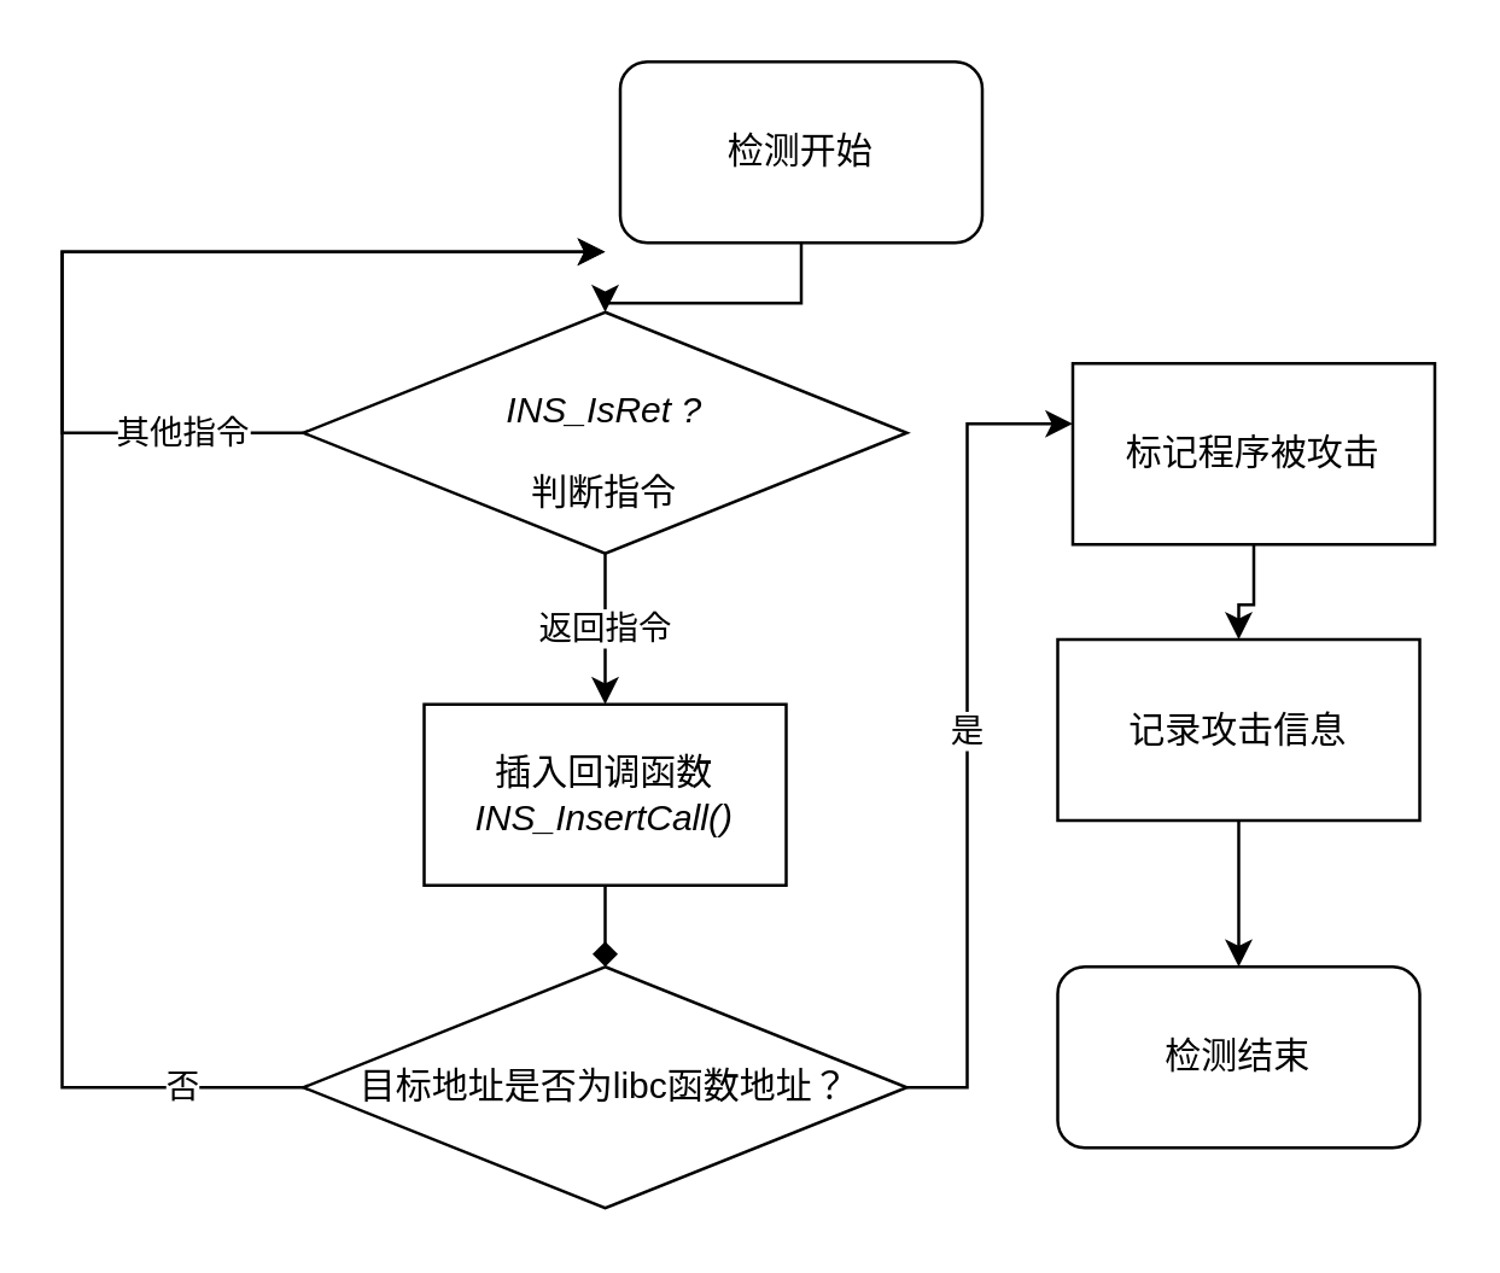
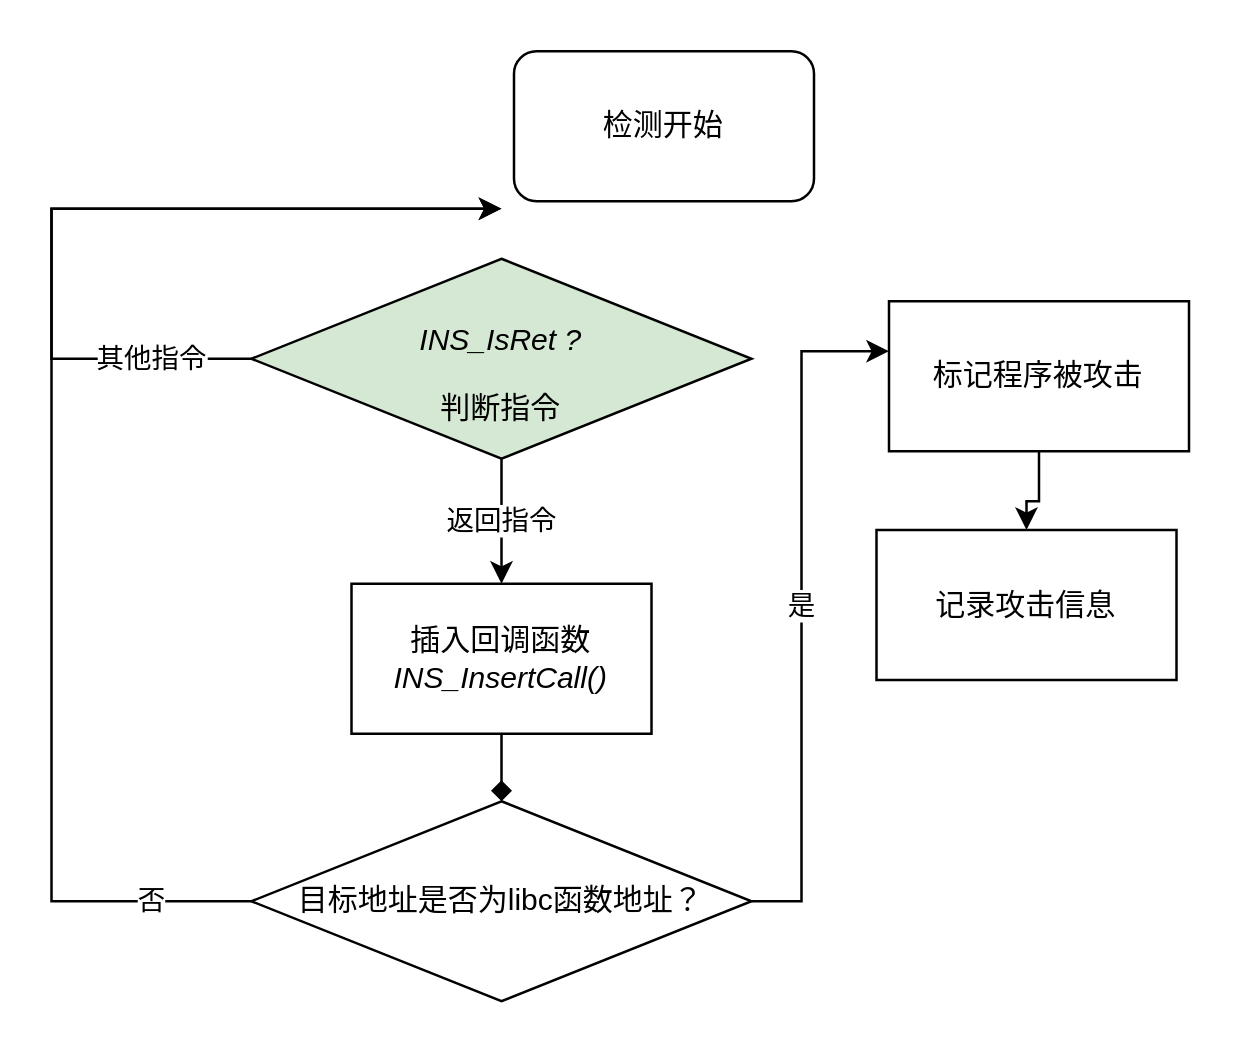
- <mxCell id="5" value="" style="edgeStyle=orthogonalEdgeStyle;rounded=0;orthogonalLoop=1;jettySize=auto;html=1;" edge="1" parent="1" source="6" target="4"><mxGeometry relative="1" as="geometry" /></mxCell>
- <mxCell id="4" value="&lt;p&gt;&lt;i&gt;&lt;span&gt;INS_IsRet ?&lt;br&gt;&lt;/span&gt;&lt;/i&gt;&lt;/p&gt;&lt;div&gt;判断指令&lt;br&gt;&lt;/div&gt;" style="rhombus;whiteSpace=wrap;html=1;" vertex="1" parent="1"><mxGeometry x="100" y="103" width="200" height="80" as="geometry" /></mxCell>
+ <mxCell id="4" value="&lt;p&gt;&lt;i&gt;&lt;span&gt;INS_IsRet ?&lt;br&gt;&lt;/span&gt;&lt;/i&gt;&lt;/p&gt;&lt;div&gt;判断指令&lt;br&gt;&lt;/div&gt;" style="rhombus;whiteSpace=wrap;html=1;fillColor=#d5e8d4;" vertex="1" parent="1"><mxGeometry x="100" y="103" width="200" height="80" as="geometry" /></mxCell>
- <mxCell id="12" value="" style="edgeStyle=orthogonalEdgeStyle;rounded=0;orthogonalLoop=1;jettySize=auto;html=1;" edge="1" parent="1" source="15" target="14"><mxGeometry relative="1" as="geometry" /></mxCell>
- <mxCell id="14" value="检测结束" style="rounded=1;whiteSpace=wrap;html=1;" vertex="1" parent="1"><mxGeometry x="350" y="320" width="120" height="60" as="geometry" /></mxCell>
